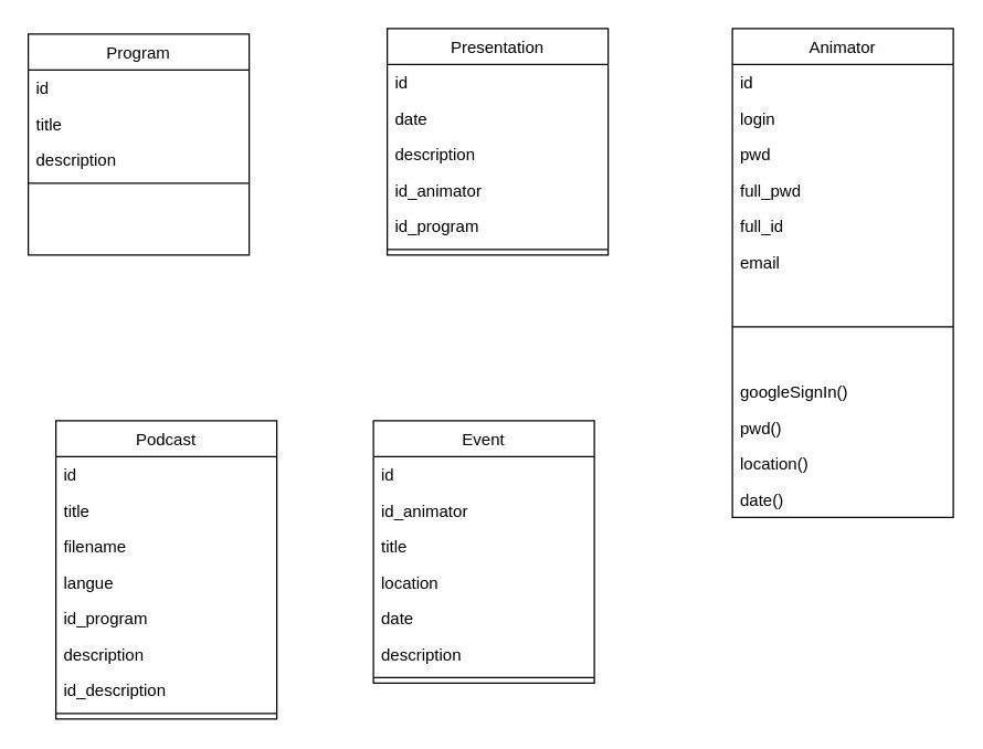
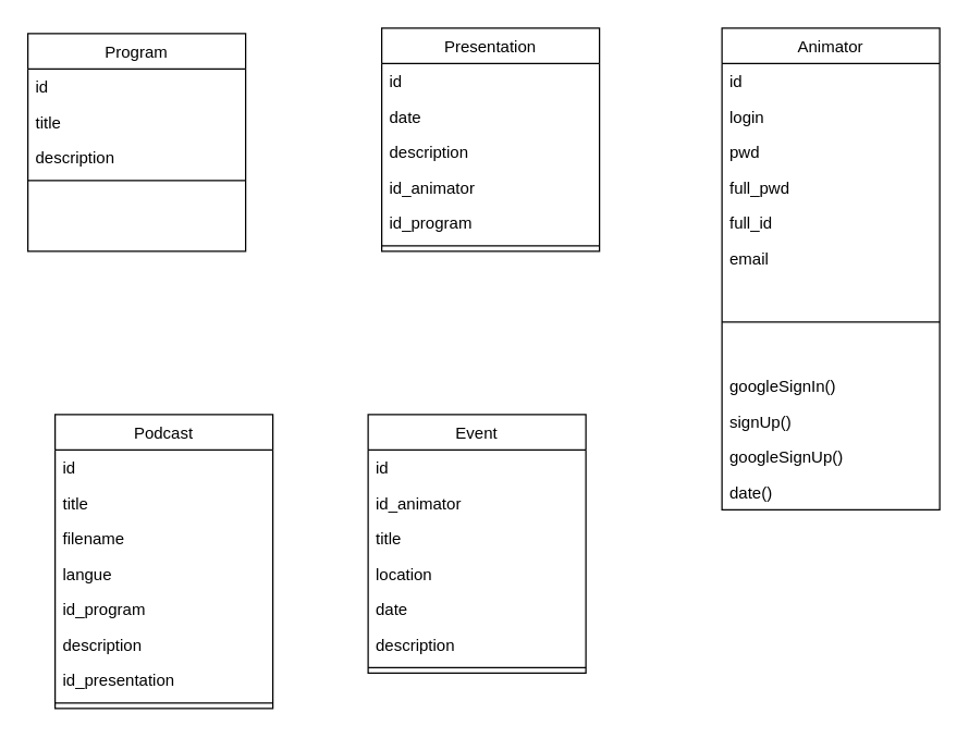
- <mxCell id="16" value="pwd()" style="text;align=left;verticalAlign=top;spacingLeft=4;spacingRight=4;overflow=hidden;rotatable=0;points=[[0,0.5],[1,0.5]];portConstraint=eastwest;rounded=0;shadow=0;html=0;" vertex="1" parent="7"><mxGeometry y="276" width="160" height="26" as="geometry" /></mxCell>
+ <mxCell id="16" value="signUp()" style="text;align=left;verticalAlign=top;spacingLeft=4;spacingRight=4;overflow=hidden;rotatable=0;points=[[0,0.5],[1,0.5]];portConstraint=eastwest;rounded=0;shadow=0;html=0;" vertex="1" parent="7"><mxGeometry y="276" width="160" height="26" as="geometry" /></mxCell>
- <mxCell id="17" value="location()" style="text;align=left;verticalAlign=top;spacingLeft=4;spacingRight=4;overflow=hidden;rotatable=0;points=[[0,0.5],[1,0.5]];portConstraint=eastwest;rounded=0;shadow=0;html=0;" vertex="1" parent="7"><mxGeometry y="302" width="160" height="26" as="geometry" /></mxCell>
+ <mxCell id="17" value="googleSignUp()" style="text;align=left;verticalAlign=top;spacingLeft=4;spacingRight=4;overflow=hidden;rotatable=0;points=[[0,0.5],[1,0.5]];portConstraint=eastwest;rounded=0;shadow=0;html=0;" vertex="1" parent="7"><mxGeometry y="302" width="160" height="26" as="geometry" /></mxCell>
- <mxCell id="34" value="id_description" style="text;align=left;verticalAlign=top;spacingLeft=4;spacingRight=4;overflow=hidden;rotatable=0;points=[[0,0.5],[1,0.5]];portConstraint=eastwest;rounded=0;shadow=0;html=0;" vertex="1" parent="27"><mxGeometry y="182" width="160" height="26" as="geometry" /></mxCell>
+ <mxCell id="34" value="id_presentation" style="text;align=left;verticalAlign=top;spacingLeft=4;spacingRight=4;overflow=hidden;rotatable=0;points=[[0,0.5],[1,0.5]];portConstraint=eastwest;rounded=0;shadow=0;html=0;" vertex="1" parent="27"><mxGeometry y="182" width="160" height="26" as="geometry" /></mxCell>
